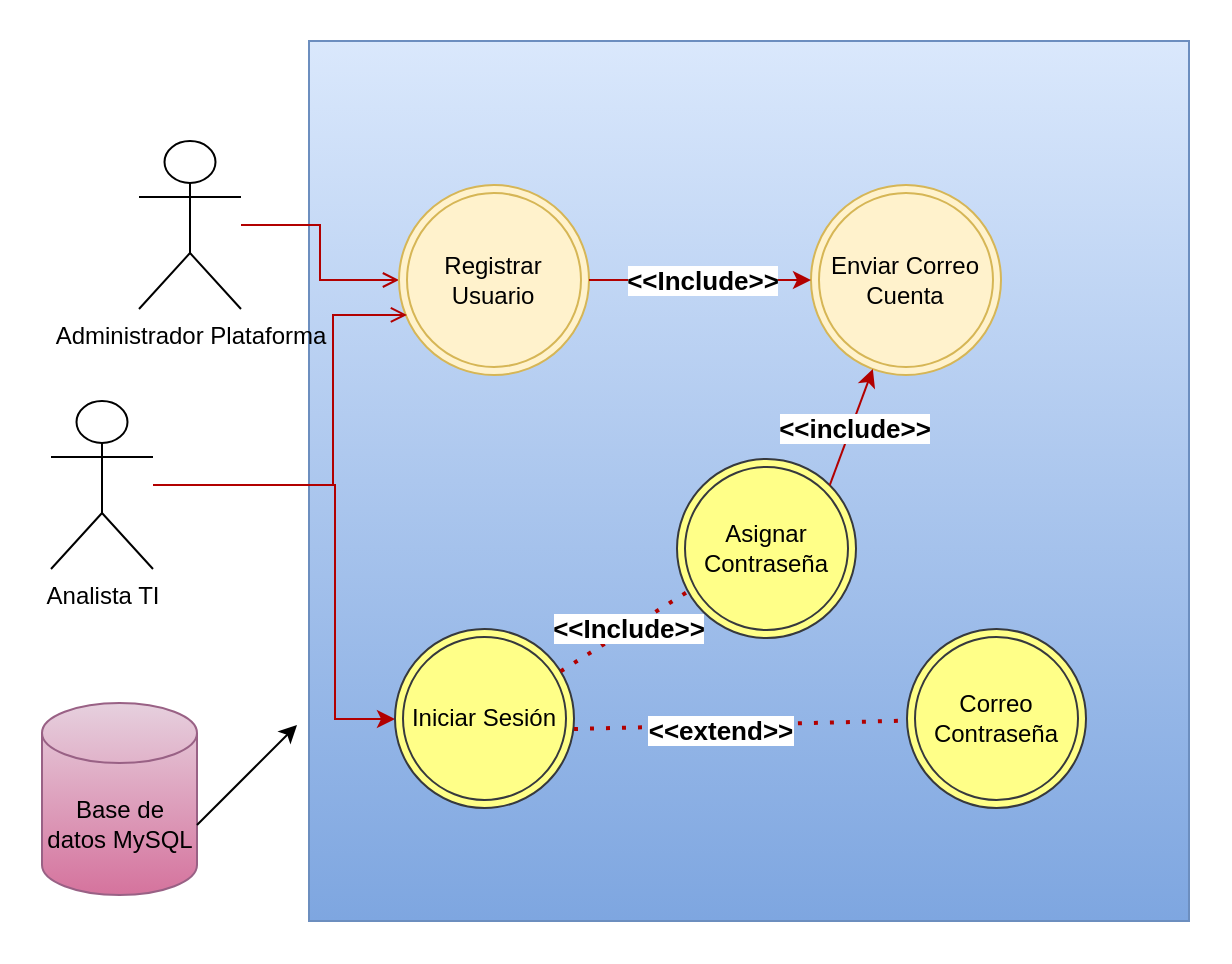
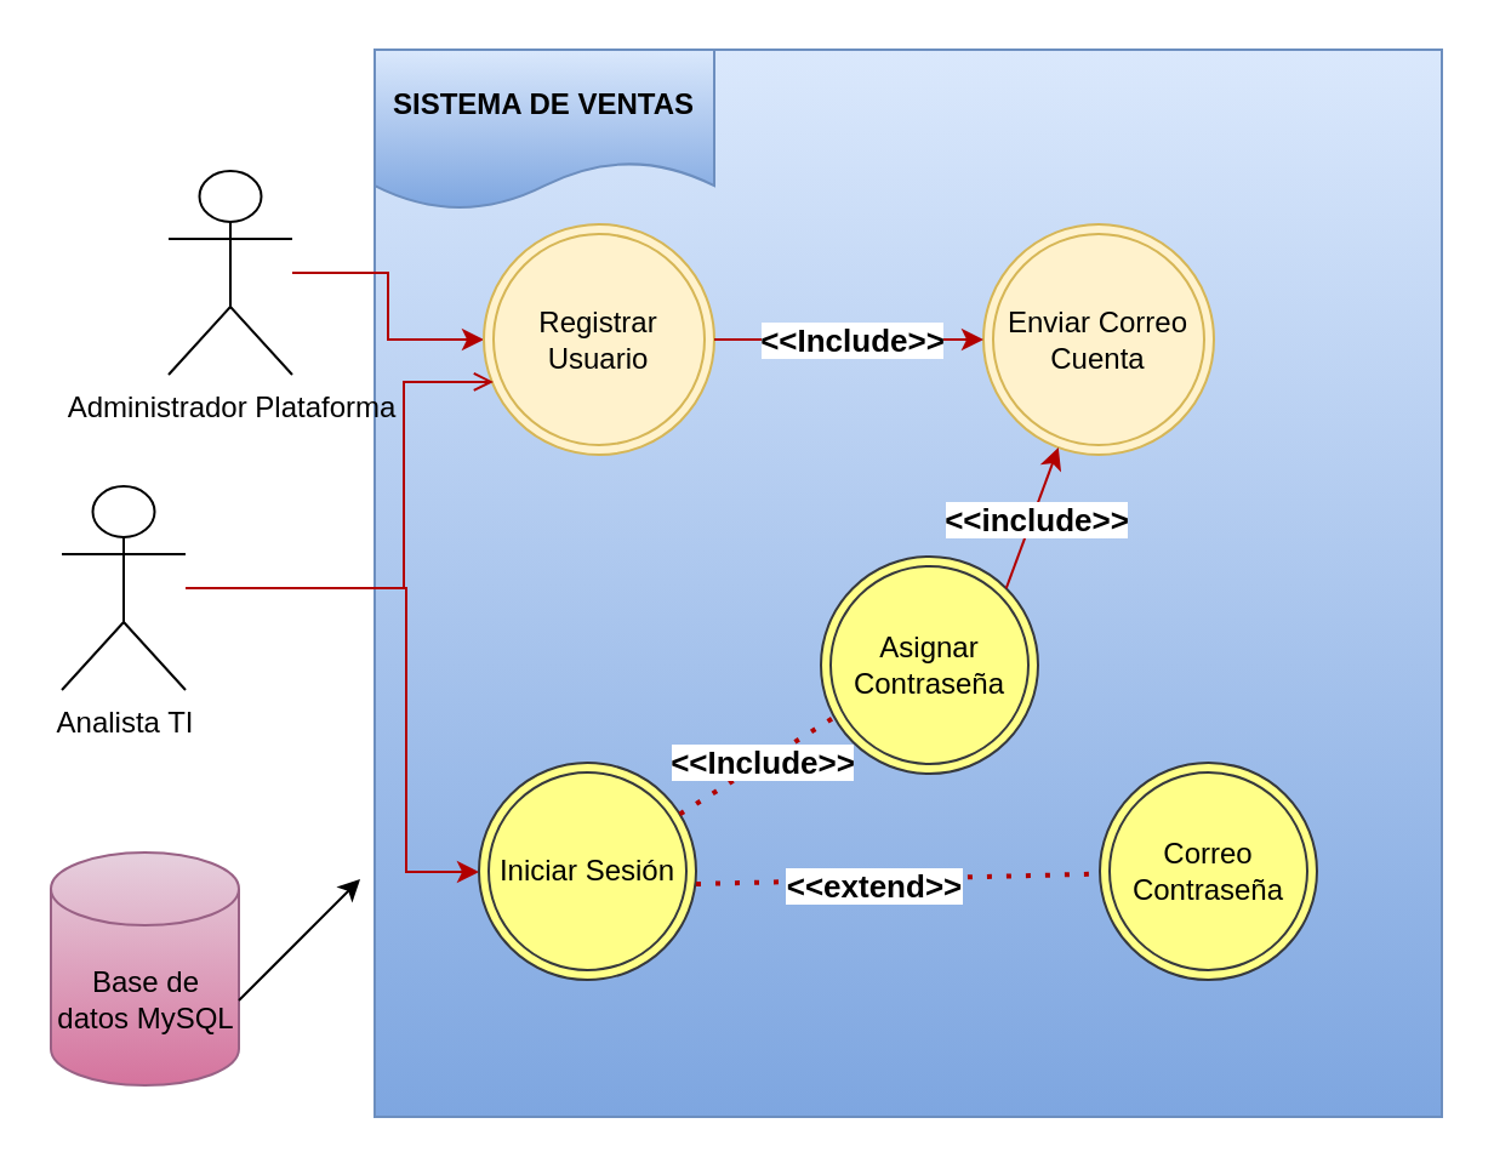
+ <mxCell id="3" value="SISTEMA DE VENTAS" style="shape=document;whiteSpace=wrap;html=1;boundedLbl=1;fontStyle=1;labelBackgroundColor=none;fillColor=#dae8fc;strokeColor=#6c8ebf;gradientColor=#7ea6e0;" vertex="1" parent="1"><mxGeometry x="154" y="20" width="140" height="66" as="geometry" /></mxCell>
- <mxCell id="4" style="edgeStyle=orthogonalEdgeStyle;rounded=0;orthogonalLoop=1;jettySize=auto;html=1;fillColor=#e51400;strokeColor=#B20000;endArrow=open;" edge="1" parent="1" source="5" target="8"><mxGeometry relative="1" as="geometry" /></mxCell>
+ <mxCell id="4" style="edgeStyle=orthogonalEdgeStyle;rounded=0;orthogonalLoop=1;jettySize=auto;html=1;fillColor=#e51400;strokeColor=#B20000;" edge="1" parent="1" source="5" target="8"><mxGeometry relative="1" as="geometry" /></mxCell>
